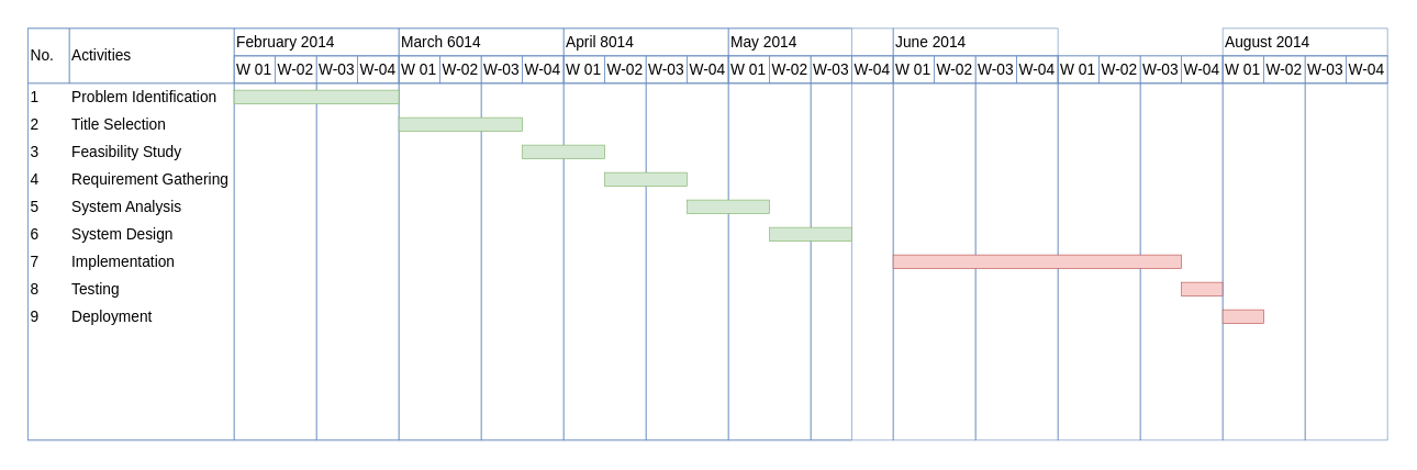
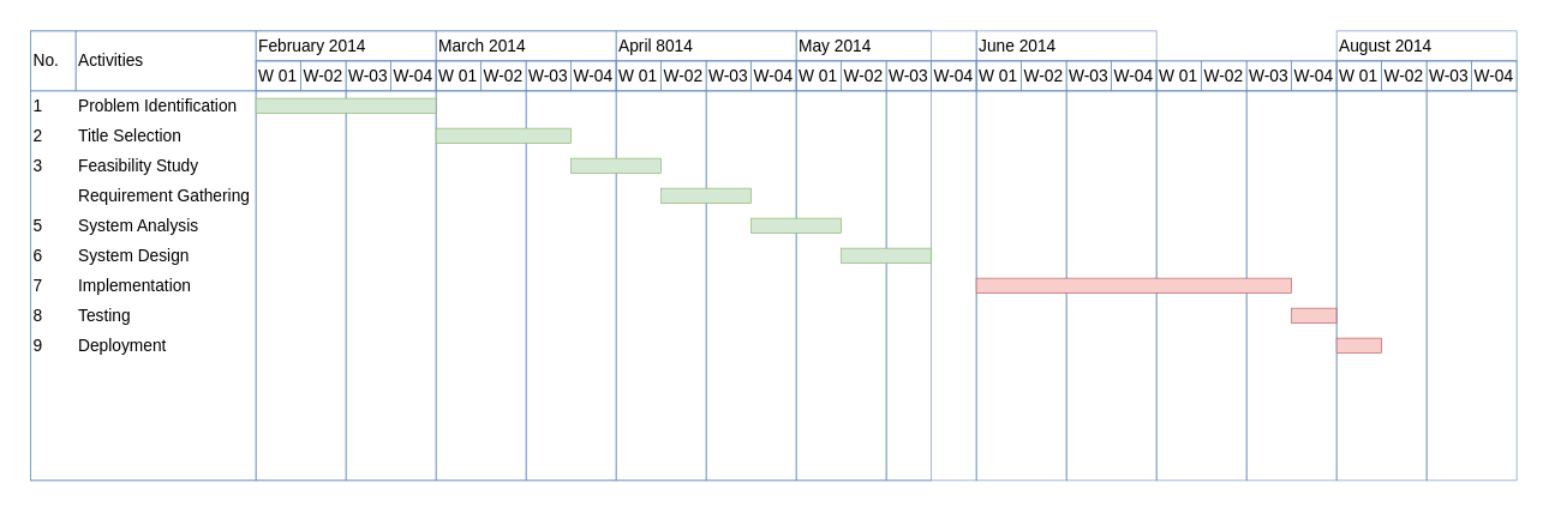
- <mxCell id="24" value="March 6014" style="strokeColor=#6c8ebf;fillColor=none;strokeWidth=0.5;shadow=0;dashed=0;align=left;html=1;shape=mxgraph.mockup.graphics.rrect;rSize=0;rounded=0;fontSize=11;fontStyle=0" vertex="1" parent="3"><mxGeometry x="270" width="120" height="20" as="geometry" /></mxCell>
+ <mxCell id="24" value="March 2014" style="strokeColor=#6c8ebf;fillColor=none;strokeWidth=0.5;shadow=0;dashed=0;align=left;html=1;shape=mxgraph.mockup.graphics.rrect;rSize=0;rounded=0;fontSize=11;fontStyle=0" vertex="1" parent="3"><mxGeometry x="270" width="120" height="20" as="geometry" /></mxCell>
- <mxCell id="19" value="4" style="strokeWidth=0.5;shadow=0;dashed=0;align=left;html=1;shape=mxgraph.mockup.graphics.anchor;rounded=0;fontSize=11;fillColor=none;strokeColor=#6c8ebf;fontStyle=0" vertex="1" parent="3"><mxGeometry y="100" width="20" height="20" as="geometry" /></mxCell>
